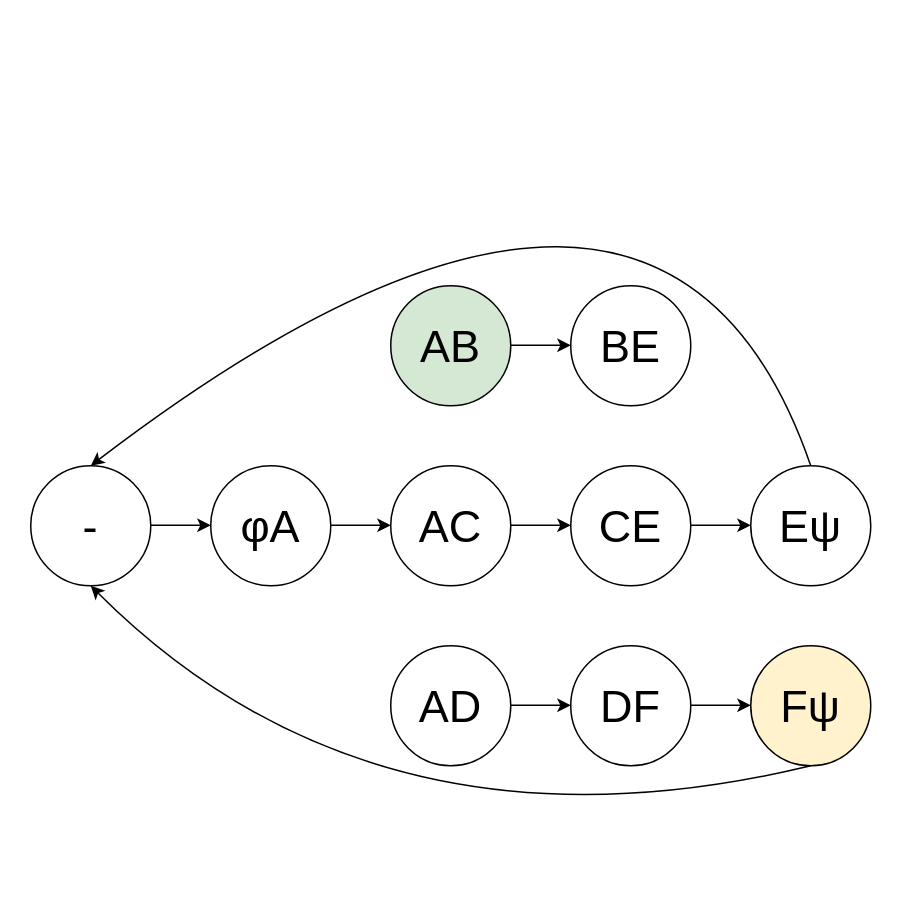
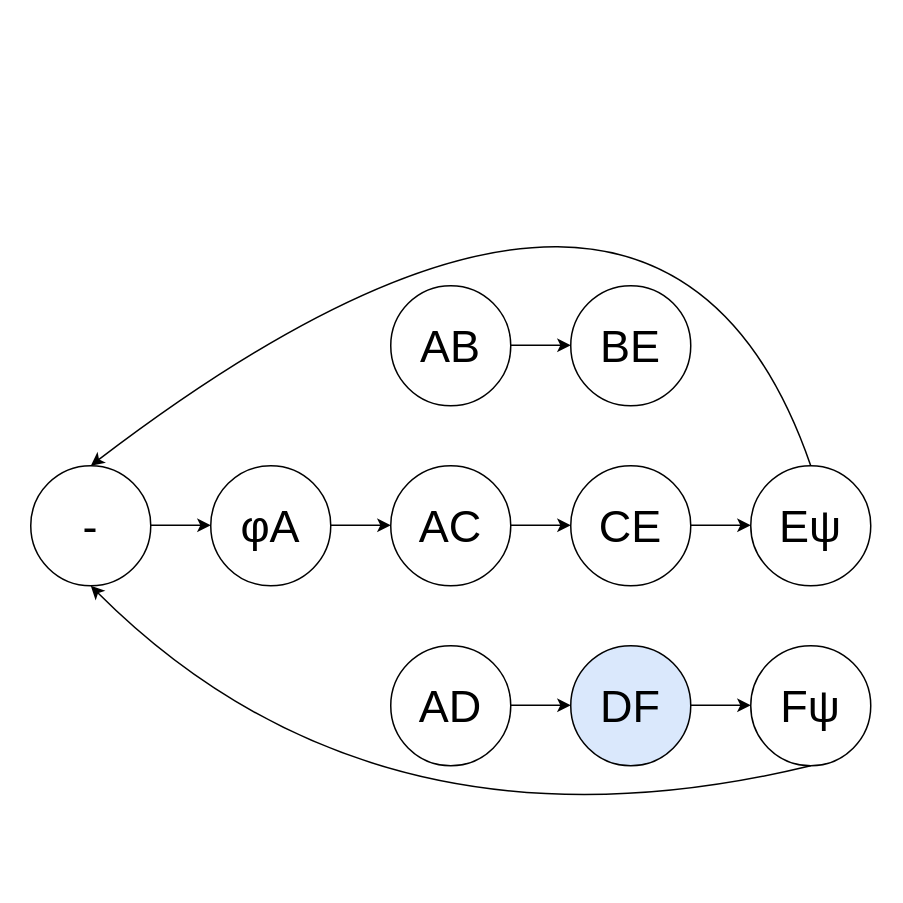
- <mxCell id="5" value="AB" style="ellipse;whiteSpace=wrap;html=1;aspect=fixed;fontSize=30;fillColor=#d5e8d4;" vertex="1" parent="1"><mxGeometry x="260" y="190" width="80" height="80" as="geometry" /></mxCell>
+ <mxCell id="5" value="AB" style="ellipse;whiteSpace=wrap;html=1;aspect=fixed;fontSize=30;" vertex="1" parent="1"><mxGeometry x="260" y="190" width="80" height="80" as="geometry" /></mxCell>
- <mxCell id="9" value="DF" style="ellipse;whiteSpace=wrap;html=1;aspect=fixed;fontSize=30;" vertex="1" parent="1"><mxGeometry x="380" y="430" width="80" height="80" as="geometry" /></mxCell>
+ <mxCell id="9" value="DF" style="ellipse;whiteSpace=wrap;html=1;aspect=fixed;fontSize=30;fillColor=#dae8fc;" vertex="1" parent="1"><mxGeometry x="380" y="430" width="80" height="80" as="geometry" /></mxCell>
- <mxCell id="11" value="F&lt;span style=&quot;left: 187.593px; top: 579.67px; font-size: 30px; font-family: sans-serif; transform: scaleX(1.019);&quot; role=&quot;presentation&quot; dir=&quot;ltr&quot;&gt;ψ&lt;/span&gt;" style="ellipse;whiteSpace=wrap;html=1;aspect=fixed;fontSize=30;fillColor=#fff2cc;" vertex="1" parent="1"><mxGeometry x="500" y="430" width="80" height="80" as="geometry" /></mxCell>
+ <mxCell id="11" value="F&lt;span style=&quot;left: 187.593px; top: 579.67px; font-size: 30px; font-family: sans-serif; transform: scaleX(1.019);&quot; role=&quot;presentation&quot; dir=&quot;ltr&quot;&gt;ψ&lt;/span&gt;" style="ellipse;whiteSpace=wrap;html=1;aspect=fixed;fontSize=30;" vertex="1" parent="1"><mxGeometry x="500" y="430" width="80" height="80" as="geometry" /></mxCell>
